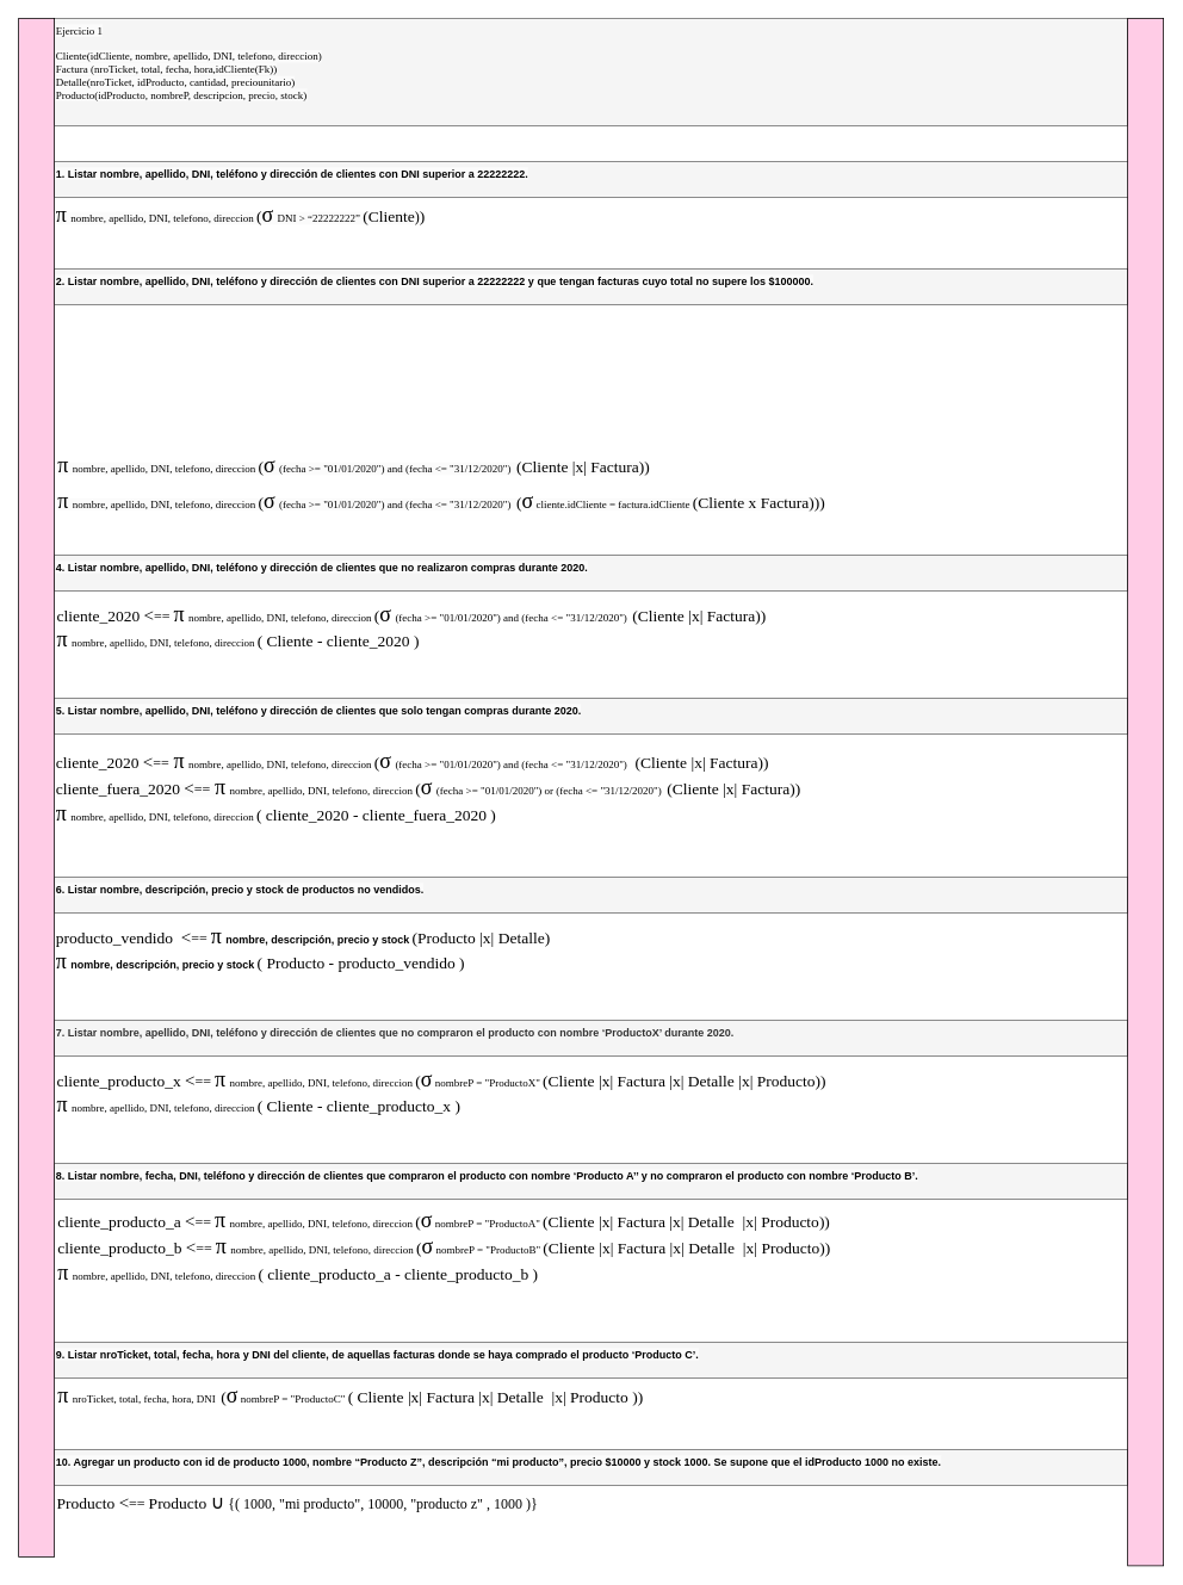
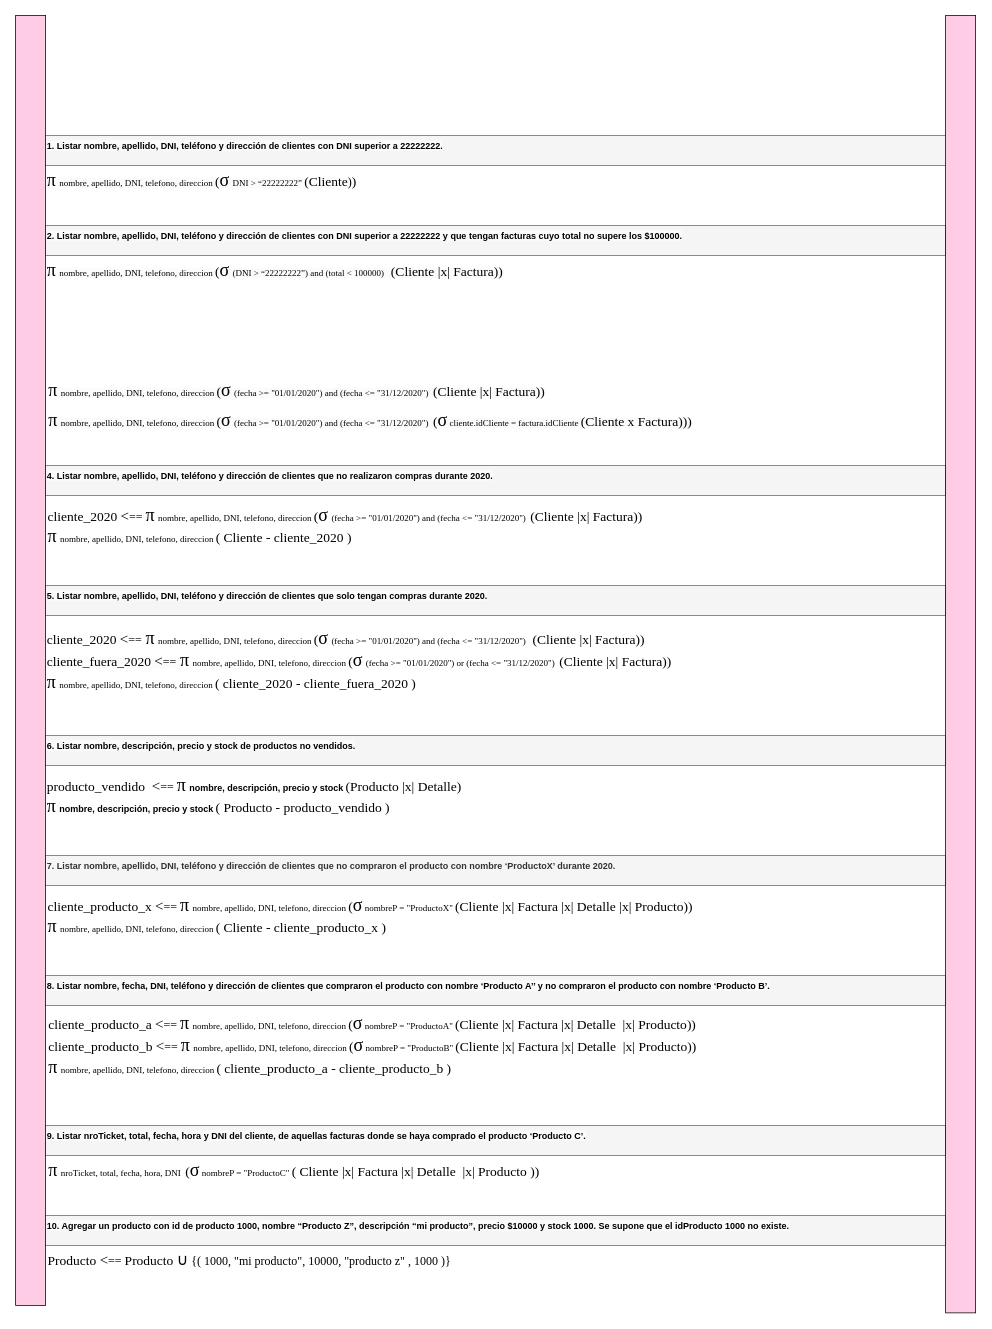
- <mxCell id="2" value="&lt;font style=&quot;font-weight: normal;&quot; face=&quot;Comic Sans MS&quot;&gt;&lt;span style=&quot;color: rgb(0, 0, 0); font-size: 12px; font-style: normal; font-variant-ligatures: normal; font-variant-caps: normal; letter-spacing: normal; orphans: 2; text-align: left; text-indent: 0px; text-transform: none; widows: 2; word-spacing: 0px; -webkit-text-stroke-width: 0px; white-space: normal; background-color: rgb(251, 251, 251); text-decoration-thickness: initial; text-decoration-style: initial; text-decoration-color: initial; float: none; display: inline !important;&quot;&gt;Ejercicio 1&lt;/span&gt;&lt;br style=&quot;forced-color-adjust: none; padding: 0px; margin: 0px; color: rgb(0, 0, 0); font-size: 12px; font-style: normal; font-variant-ligatures: normal; font-variant-caps: normal; letter-spacing: normal; orphans: 2; text-align: left; text-indent: 0px; text-transform: none; widows: 2; word-spacing: 0px; -webkit-text-stroke-width: 0px; white-space: normal; background-color: rgb(251, 251, 251); text-decoration-thickness: initial; text-decoration-style: initial; text-decoration-color: initial;&quot;&gt;&lt;br style=&quot;forced-color-adjust: none; padding: 0px; margin: 0px; color: rgb(0, 0, 0); font-size: 12px; font-style: normal; font-variant-ligatures: normal; font-variant-caps: normal; letter-spacing: normal; orphans: 2; text-align: left; text-indent: 0px; text-transform: none; widows: 2; word-spacing: 0px; -webkit-text-stroke-width: 0px; white-space: normal; background-color: rgb(251, 251, 251); text-decoration-thickness: initial; text-decoration-style: initial; text-decoration-color: initial;&quot;&gt;&lt;span style=&quot;color: rgb(0, 0, 0); font-size: 12px; font-style: normal; font-variant-ligatures: normal; font-variant-caps: normal; letter-spacing: normal; orphans: 2; text-align: left; text-indent: 0px; text-transform: none; widows: 2; word-spacing: 0px; -webkit-text-stroke-width: 0px; white-space: normal; background-color: rgb(251, 251, 251); text-decoration-thickness: initial; text-decoration-style: initial; text-decoration-color: initial; float: none; display: inline !important;&quot;&gt;Cliente(idCliente, nombre, apellido, DNI, telefono, direccion)&lt;/span&gt;&lt;span style=&quot;color: rgb(0, 0, 0); font-size: 12px; font-style: normal; font-variant-ligatures: normal; font-variant-caps: normal; letter-spacing: normal; orphans: 2; text-align: left; text-indent: 0px; text-transform: none; widows: 2; word-spacing: 0px; -webkit-text-stroke-width: 0px; white-space: normal; background-color: rgb(251, 251, 251); text-decoration-thickness: initial; text-decoration-style: initial; text-decoration-color: initial; float: none; display: inline !important;&quot;&gt;&lt;br&gt;&lt;/span&gt;&lt;/font&gt;&lt;div&gt;&lt;font style=&quot;font-weight: normal;&quot; face=&quot;Comic Sans MS&quot;&gt;&lt;span style=&quot;color: rgb(0, 0, 0); font-size: 12px; font-style: normal; font-variant-ligatures: normal; font-variant-caps: normal; letter-spacing: normal; orphans: 2; text-align: left; text-indent: 0px; text-transform: none; widows: 2; word-spacing: 0px; -webkit-text-stroke-width: 0px; white-space: normal; background-color: rgb(251, 251, 251); text-decoration-thickness: initial; text-decoration-style: initial; text-decoration-color: initial; float: none; display: inline !important;&quot;&gt;Factura (nroTicket, total, fecha, hora,idCliente(Fk))&lt;/span&gt;&lt;br style=&quot;forced-color-adjust: none; padding: 0px; margin: 0px; color: rgb(0, 0, 0); font-size: 12px; font-style: normal; font-variant-ligatures: normal; font-variant-caps: normal; letter-spacing: normal; orphans: 2; text-align: left; text-indent: 0px; text-transform: none; widows: 2; word-spacing: 0px; -webkit-text-stroke-width: 0px; white-space: normal; background-color: rgb(251, 251, 251); text-decoration-thickness: initial; text-decoration-style: initial; text-decoration-color: initial;&quot;&gt;&lt;span style=&quot;color: rgb(0, 0, 0); font-size: 12px; font-style: normal; font-variant-ligatures: normal; font-variant-caps: normal; letter-spacing: normal; orphans: 2; text-align: left; text-indent: 0px; text-transform: none; widows: 2; word-spacing: 0px; -webkit-text-stroke-width: 0px; white-space: normal; background-color: rgb(251, 251, 251); text-decoration-thickness: initial; text-decoration-style: initial; text-decoration-color: initial; float: none; display: inline !important;&quot;&gt;Detalle(nroTicket, idProducto, cantidad, preciounitario)&lt;/span&gt;&lt;br style=&quot;forced-color-adjust: none; padding: 0px; margin: 0px; color: rgb(0, 0, 0); font-size: 12px; font-style: normal; font-variant-ligatures: normal; font-variant-caps: normal; letter-spacing: normal; orphans: 2; text-align: left; text-indent: 0px; text-transform: none; widows: 2; word-spacing: 0px; -webkit-text-stroke-width: 0px; white-space: normal; background-color: rgb(251, 251, 251); text-decoration-thickness: initial; text-decoration-style: initial; text-decoration-color: initial;&quot;&gt;&lt;span style=&quot;color: rgb(0, 0, 0); font-size: 12px; font-style: normal; font-variant-ligatures: normal; font-variant-caps: normal; letter-spacing: normal; orphans: 2; text-align: left; text-indent: 0px; text-transform: none; widows: 2; word-spacing: 0px; -webkit-text-stroke-width: 0px; white-space: normal; background-color: rgb(251, 251, 251); text-decoration-thickness: initial; text-decoration-style: initial; text-decoration-color: initial; float: none; display: inline !important;&quot;&gt;Producto(idProducto, nombreP, descripcion, precio, stock)&lt;/span&gt;&lt;/font&gt;&lt;/div&gt;" style="text;whiteSpace=wrap;html=1;fontStyle=1;fillColor=#f5f5f5;strokeColor=#666666;fontColor=#333333;" vertex="1" parent="1"><mxGeometry x="60" y="20" width="1200" height="120" as="geometry" /></mxCell>
+ <mxCell id="9" value="&lt;span style=&quot;forced-color-adjust: none; color: rgb(0, 0, 0); font-size: 12px; font-style: normal; font-variant-ligatures: normal; font-variant-caps: normal; font-weight: 400; letter-spacing: normal; orphans: 2; text-align: left; text-indent: 0px; text-transform: none; widows: 2; word-spacing: 0px; -webkit-text-stroke-width: 0px; white-space: normal; text-decoration-thickness: initial; text-decoration-style: initial; text-decoration-color: initial; background-color: rgb(251, 251, 251); float: none; display: inline !important;&quot;&gt;&lt;font style=&quot;forced-color-adjust: none; font-size: 24px;&quot;&gt;π&lt;/font&gt;&lt;font style=&quot;forced-color-adjust: none; font-size: 18px;&quot;&gt;&amp;nbsp;&lt;/font&gt;&lt;/span&gt;&lt;span style=&quot;forced-color-adjust: none; color: rgb(0, 0, 0); font-size: 12px; font-style: normal; font-variant-ligatures: normal; font-variant-caps: normal; font-weight: 400; letter-spacing: normal; orphans: 2; text-align: left; text-indent: 0px; text-transform: none; widows: 2; word-spacing: 0px; -webkit-text-stroke-width: 0px; white-space: normal; text-decoration-thickness: initial; text-decoration-style: initial; text-decoration-color: initial; background-color: rgb(251, 251, 251); float: none; display: inline !important;&quot;&gt;&lt;font style=&quot;forced-color-adjust: none; font-size: 12px;&quot;&gt;nombre, apellido, DNI, telefono, direccion&lt;/font&gt;&lt;font style=&quot;forced-color-adjust: none; font-size: 12px;&quot;&gt;&lt;span&gt;&amp;nbsp;&lt;/span&gt;&lt;/font&gt;&lt;font style=&quot;forced-color-adjust: none; font-size: 18px;&quot;&gt;(&lt;/font&gt;&lt;font style=&quot;forced-color-adjust: none; font-size: 24px;&quot;&gt;σ&lt;/font&gt;&lt;font style=&quot;forced-color-adjust: none; font-size: 18px;&quot;&gt;&amp;nbsp;&lt;/font&gt;&lt;font style=&quot;forced-color-adjust: none;&quot;&gt;&lt;span style=&quot;forced-color-adjust: none; font-size: 12px;&quot;&gt;(DNI &amp;gt; “22222222”) and (total &amp;lt; 100000)&amp;nbsp;&amp;nbsp;&lt;span&gt;&amp;nbsp;&lt;/span&gt;&lt;/span&gt;&lt;font style=&quot;forced-color-adjust: none; font-size: 18px;&quot;&gt;&lt;font style=&quot;forced-color-adjust: none;&quot;&gt;(&lt;/font&gt;&lt;font style=&quot;forced-color-adjust: none;&quot;&gt;Cliente |x| Factura&lt;/font&gt;&lt;/font&gt;&lt;/font&gt;&lt;font style=&quot;forced-color-adjust: none;&quot; size=&quot;3&quot;&gt;&lt;font style=&quot;forced-color-adjust: none;&quot;&gt;&lt;font style=&quot;font-size: 12px;&quot;&gt;&lt;font style=&quot;font-size: 18px;&quot;&gt;)&lt;/font&gt;&lt;/font&gt;&lt;font style=&quot;font-size: 12px;&quot;&gt;&lt;font style=&quot;font-size: 18px;&quot;&gt;)&lt;/font&gt;&lt;/font&gt;&lt;/font&gt;&lt;/font&gt;&lt;/span&gt;" style="text;whiteSpace=wrap;html=1;fontFamily=Comic Sans MS;verticalAlign=middle;" vertex="1" parent="1"><mxGeometry x="60" y="340" width="1200" height="40" as="geometry" /></mxCell>
